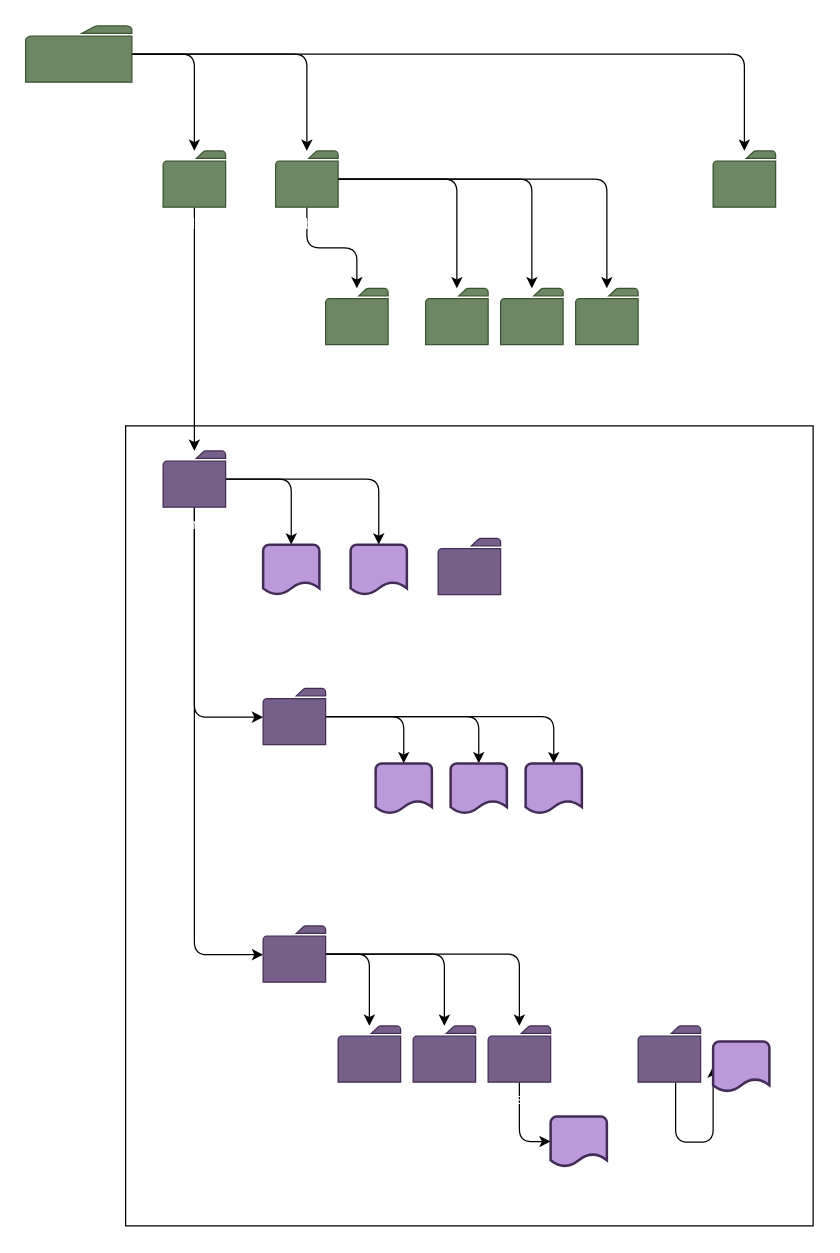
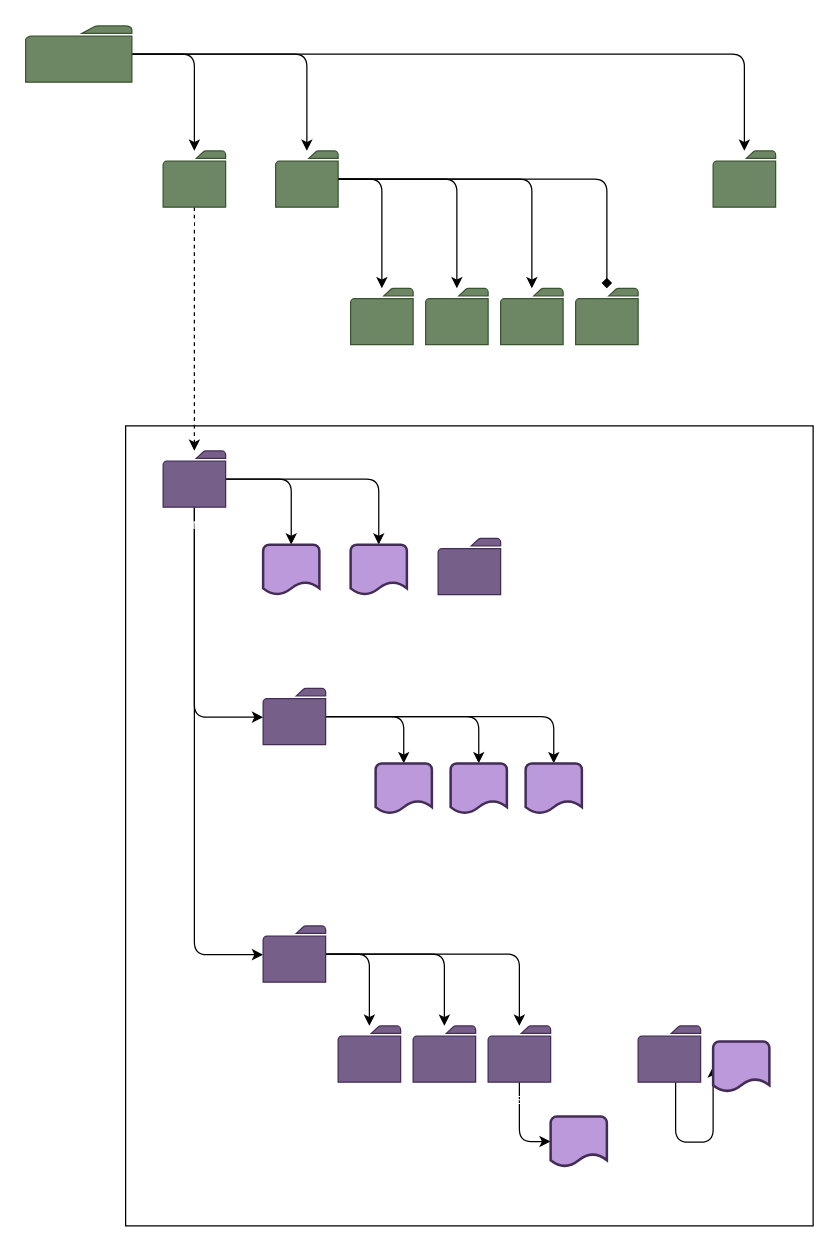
- <mxCell id="10" style="edgeStyle=orthogonalEdgeStyle;html=1;" parent="1" source="11" target="41" edge="1"><mxGeometry relative="1" as="geometry" /></mxCell>
+ <mxCell id="10" style="edgeStyle=orthogonalEdgeStyle;html=1;endArrow=diamond;" parent="1" source="11" target="41" edge="1"><mxGeometry relative="1" as="geometry" /></mxCell>
- <mxCell id="15" value="JavaScript" style="sketch=0;pointerEvents=1;shadow=0;dashed=0;html=1;strokeColor=#3A5431;fillColor=#6d8764;labelPosition=center;verticalLabelPosition=bottom;verticalAlign=top;outlineConnect=0;align=center;shape=mxgraph.office.concepts.folder;fontColor=#ffffff;" parent="1" vertex="1"><mxGeometry x="260" y="230" width="50" height="45" as="geometry" /></mxCell>
+ <mxCell id="15" value="JavaScript" style="sketch=0;pointerEvents=1;shadow=0;dashed=0;html=1;strokeColor=#3A5431;fillColor=#6d8764;labelPosition=center;verticalLabelPosition=bottom;verticalAlign=top;outlineConnect=0;align=center;shape=mxgraph.office.concepts.folder;fontColor=#ffffff;" parent="1" vertex="1"><mxGeometry x="280" y="230" width="50" height="45" as="geometry" /></mxCell>
- <mxCell id="13" value="" style="edgeStyle=orthogonalEdgeStyle;html=1;" parent="1" source="14" target="22" edge="1"><mxGeometry relative="1" as="geometry" /></mxCell>
+ <mxCell id="13" value="" style="edgeStyle=orthogonalEdgeStyle;html=1;dashed=1;" parent="1" source="14" target="22" edge="1"><mxGeometry relative="1" as="geometry" /></mxCell>
